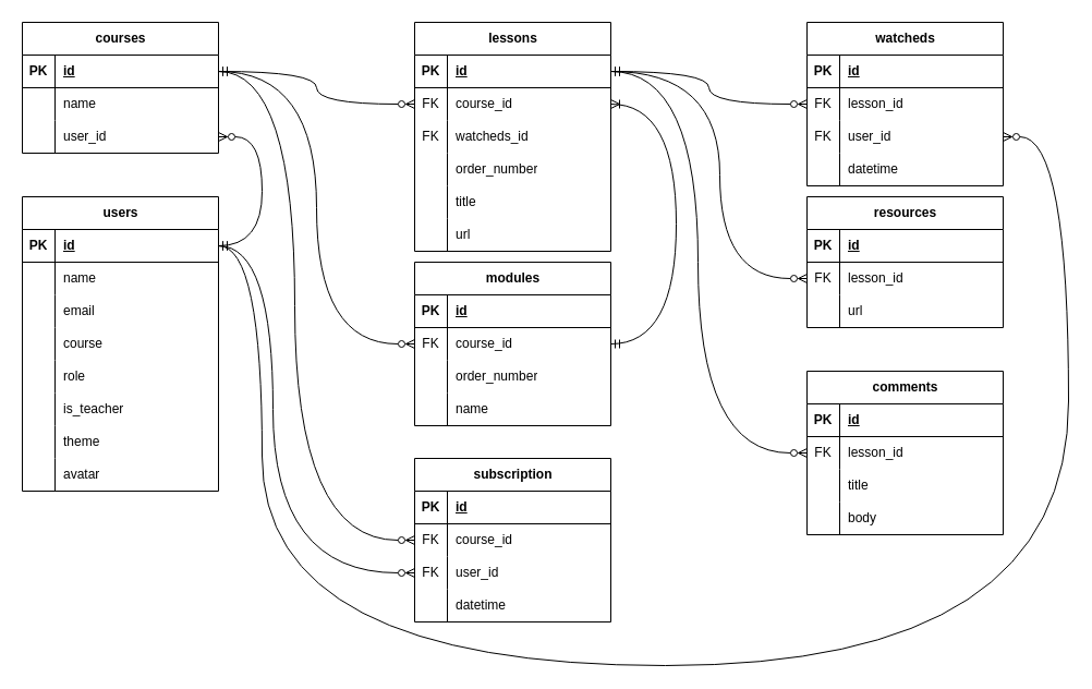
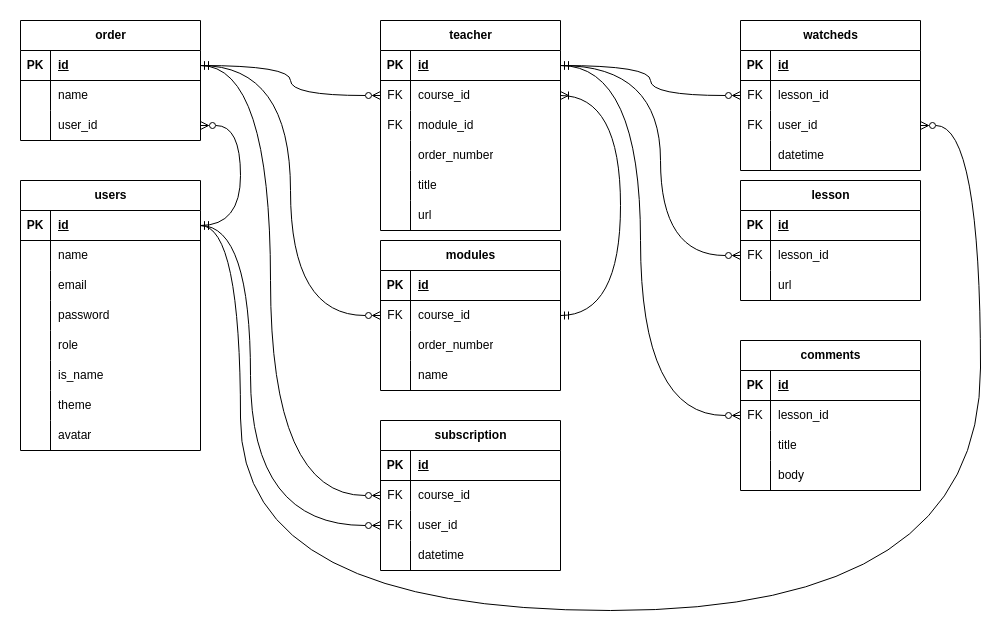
- <mxCell id="27" value="courses" style="shape=table;startSize=30;container=1;collapsible=1;childLayout=tableLayout;fixedRows=1;rowLines=0;fontStyle=1;align=center;resizeLast=1;html=1;" parent="1" vertex="1"><mxGeometry x="20" y="20" width="180" height="120" as="geometry" /></mxCell>
+ <mxCell id="27" value="order" style="shape=table;startSize=30;container=1;collapsible=1;childLayout=tableLayout;fixedRows=1;rowLines=0;fontStyle=1;align=center;resizeLast=1;html=1;" parent="1" vertex="1"><mxGeometry x="20" y="20" width="180" height="120" as="geometry" /></mxCell>
- <mxCell id="50" value="lessons" style="shape=table;startSize=30;container=1;collapsible=1;childLayout=tableLayout;fixedRows=1;rowLines=0;fontStyle=1;align=center;resizeLast=1;html=1;" parent="1" vertex="1"><mxGeometry x="380" y="20" width="180" height="210" as="geometry" /></mxCell>
+ <mxCell id="50" value="teacher" style="shape=table;startSize=30;container=1;collapsible=1;childLayout=tableLayout;fixedRows=1;rowLines=0;fontStyle=1;align=center;resizeLast=1;html=1;" parent="1" vertex="1"><mxGeometry x="380" y="20" width="180" height="210" as="geometry" /></mxCell>
- <mxCell id="59" value="watcheds_id" style="shape=partialRectangle;connectable=0;fillColor=none;top=0;left=0;bottom=0;right=0;align=left;spacingLeft=6;overflow=hidden;whiteSpace=wrap;html=1;" parent="57" vertex="1"><mxGeometry x="30" width="150" height="30" as="geometry"><mxRectangle width="150" height="30" as="alternateBounds" /></mxGeometry></mxCell>
+ <mxCell id="59" value="module_id" style="shape=partialRectangle;connectable=0;fillColor=none;top=0;left=0;bottom=0;right=0;align=left;spacingLeft=6;overflow=hidden;whiteSpace=wrap;html=1;" parent="57" vertex="1"><mxGeometry x="30" width="150" height="30" as="geometry"><mxRectangle width="150" height="30" as="alternateBounds" /></mxGeometry></mxCell>
- <mxCell id="69" value="resources" style="shape=table;startSize=30;container=1;collapsible=1;childLayout=tableLayout;fixedRows=1;rowLines=0;fontStyle=1;align=center;resizeLast=1;html=1;" parent="1" vertex="1"><mxGeometry x="740" y="180" width="180" height="120" as="geometry" /></mxCell>
+ <mxCell id="69" value="lesson" style="shape=table;startSize=30;container=1;collapsible=1;childLayout=tableLayout;fixedRows=1;rowLines=0;fontStyle=1;align=center;resizeLast=1;html=1;" parent="1" vertex="1"><mxGeometry x="740" y="180" width="180" height="120" as="geometry" /></mxCell>
- <mxCell id="14" value="course" style="shape=partialRectangle;connectable=0;fillColor=none;top=0;left=0;bottom=0;right=0;align=left;spacingLeft=6;overflow=hidden;whiteSpace=wrap;html=1;" parent="12" vertex="1"><mxGeometry x="30" width="150" height="30" as="geometry"><mxRectangle width="150" height="30" as="alternateBounds" /></mxGeometry></mxCell>
+ <mxCell id="14" value="password" style="shape=partialRectangle;connectable=0;fillColor=none;top=0;left=0;bottom=0;right=0;align=left;spacingLeft=6;overflow=hidden;whiteSpace=wrap;html=1;" parent="12" vertex="1"><mxGeometry x="30" width="150" height="30" as="geometry"><mxRectangle width="150" height="30" as="alternateBounds" /></mxGeometry></mxCell>
- <mxCell id="20" value="is_teacher" style="shape=partialRectangle;connectable=0;fillColor=none;top=0;left=0;bottom=0;right=0;align=left;spacingLeft=6;overflow=hidden;whiteSpace=wrap;html=1;" parent="18" vertex="1"><mxGeometry x="30" width="150" height="30" as="geometry"><mxRectangle width="150" height="30" as="alternateBounds" /></mxGeometry></mxCell>
+ <mxCell id="20" value="is_name" style="shape=partialRectangle;connectable=0;fillColor=none;top=0;left=0;bottom=0;right=0;align=left;spacingLeft=6;overflow=hidden;whiteSpace=wrap;html=1;" parent="18" vertex="1"><mxGeometry x="30" width="150" height="30" as="geometry"><mxRectangle width="150" height="30" as="alternateBounds" /></mxGeometry></mxCell>
